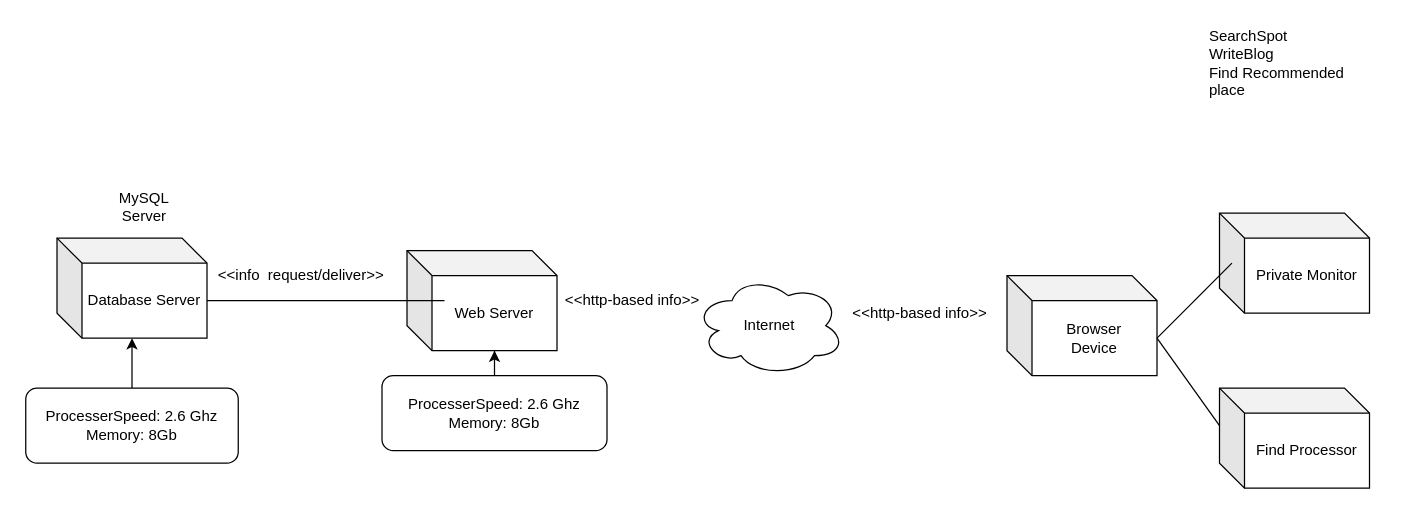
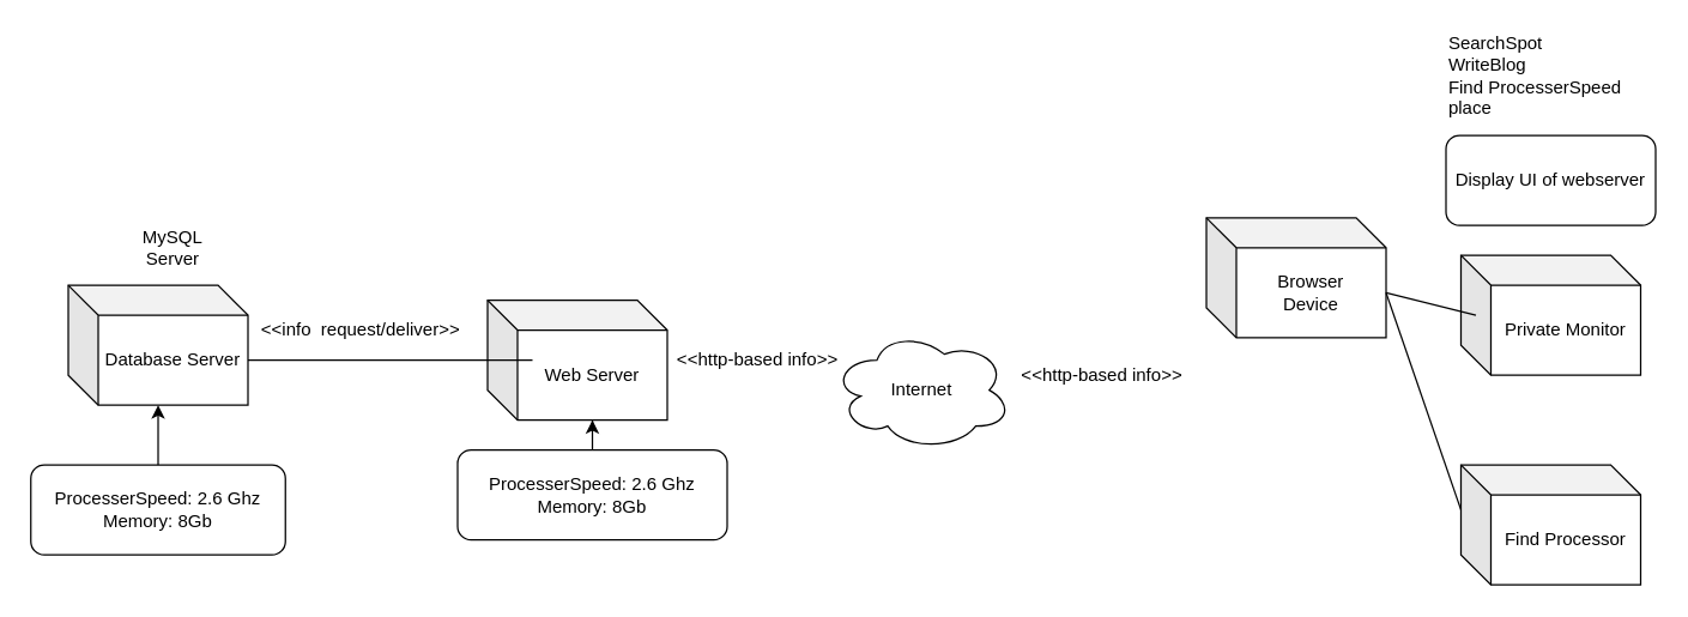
- <mxCell id="16" value="SearchSpot&lt;br&gt;WriteBlog&lt;br&gt;Find Recommended place" style="text;html=1;strokeColor=none;fillColor=none;align=left;verticalAlign=middle;whiteSpace=wrap;rounded=0;" vertex="1" parent="1"><mxGeometry x="965" y="20" width="140" height="60" as="geometry" /></mxCell>
+ <mxCell id="16" value="SearchSpot&lt;br&gt;WriteBlog&lt;br&gt;Find ProcesserSpeed place" style="text;html=1;strokeColor=none;fillColor=none;align=left;verticalAlign=middle;whiteSpace=wrap;rounded=0;" vertex="1" parent="1"><mxGeometry x="965" y="20" width="140" height="60" as="geometry" /></mxCell>
+ <mxCell id="15" value="Display UI of webserver" style="rounded=1;whiteSpace=wrap;html=1;" vertex="1" parent="1"><mxGeometry x="965" y="90" width="140" height="60" as="geometry" /></mxCell>
- <mxCell id="2" value="Browser&lt;br&gt;Device" style="shape=cube;whiteSpace=wrap;html=1;boundedLbl=1;backgroundOutline=1;darkOpacity=0.05;darkOpacity2=0.1;" vertex="1" parent="1"><mxGeometry x="805" y="220" width="120" height="80" as="geometry" /></mxCell>
+ <mxCell id="2" value="Browser&lt;br&gt;Device" style="shape=cube;whiteSpace=wrap;html=1;boundedLbl=1;backgroundOutline=1;darkOpacity=0.05;darkOpacity2=0.1;" vertex="1" parent="1"><mxGeometry x="805" y="145" width="120" height="80" as="geometry" /></mxCell>
